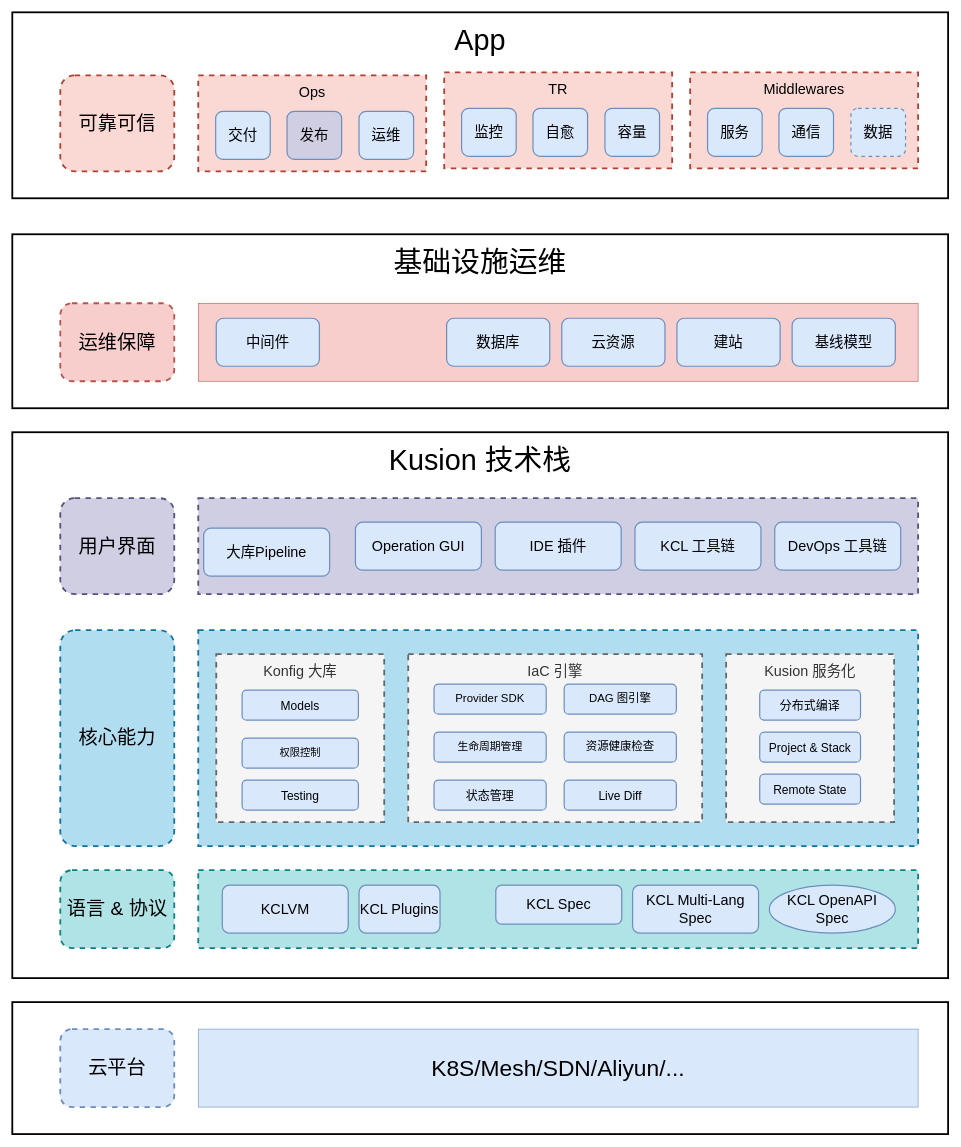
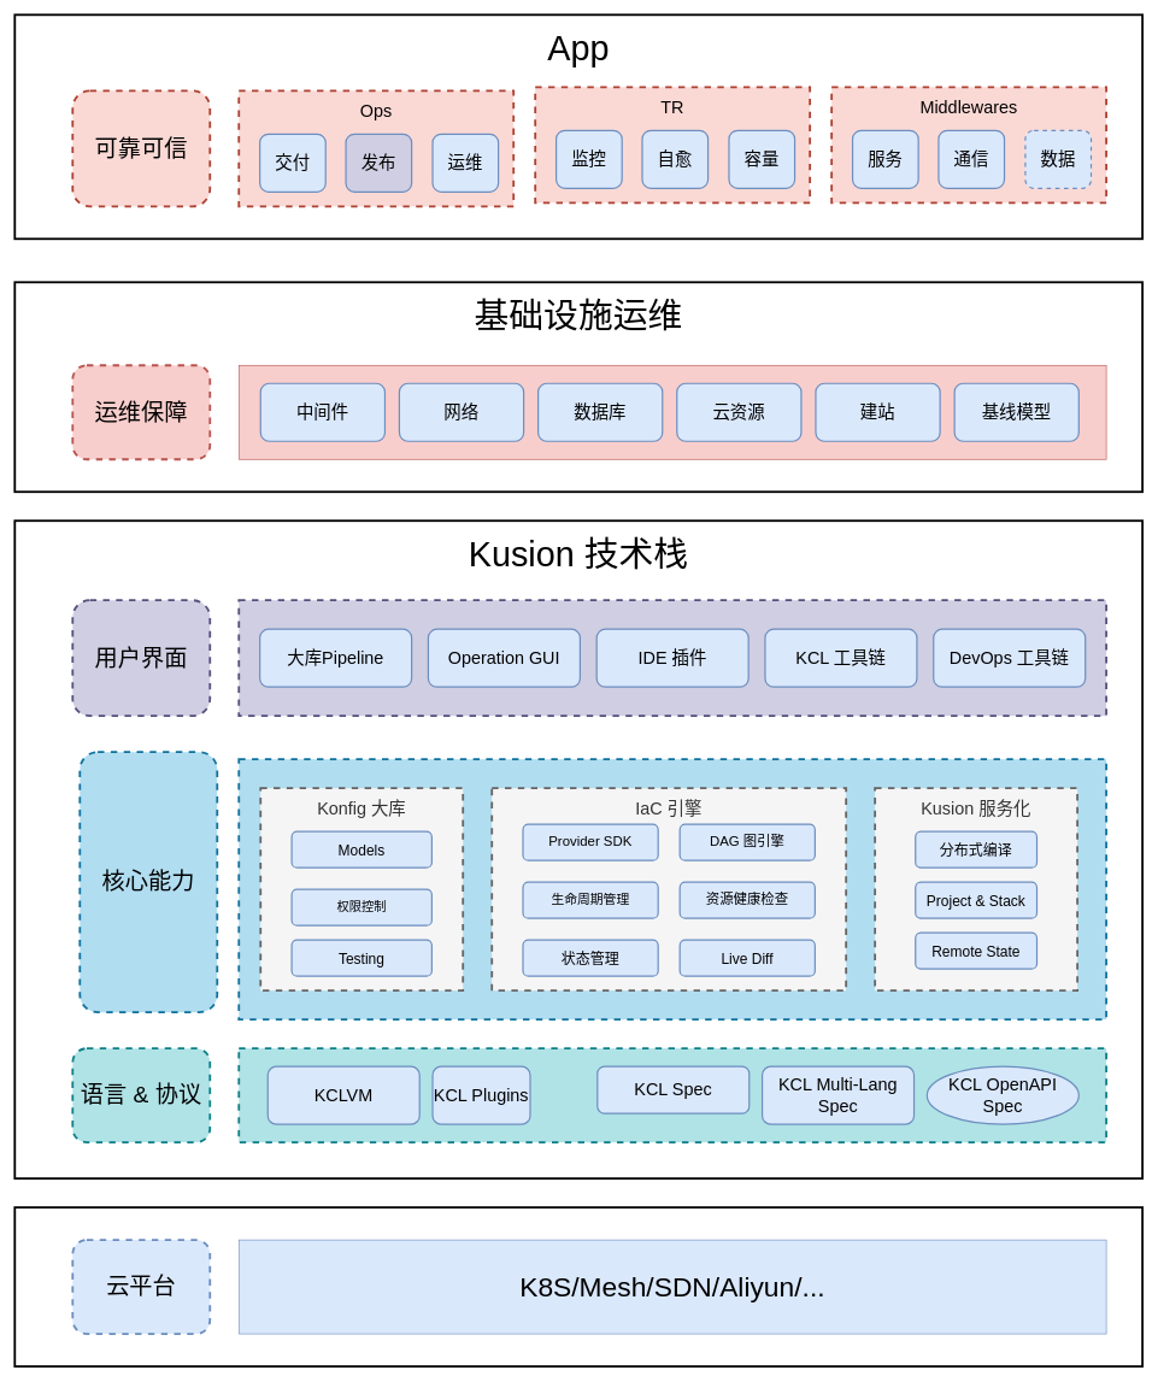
+ <mxCell id="64" value="网络" style="rounded=1;whiteSpace=wrap;html=1;strokeWidth=2;fillColor=#dae8fc;strokeColor=#6c8ebf;fontSize=24;" vertex="1" parent="1"><mxGeometry x="552" y="530" width="172" height="80" as="geometry" /></mxCell>
- <mxCell id="18" value="大库Pipeline" style="rounded=1;whiteSpace=wrap;html=1;strokeWidth=2;fillColor=#dae8fc;strokeColor=#6c8ebf;fontSize=24;" parent="1" vertex="1"><mxGeometry x="339" y="880" width="210" height="80" as="geometry" /></mxCell>
+ <mxCell id="18" value="大库Pipeline" style="rounded=1;whiteSpace=wrap;html=1;strokeWidth=2;fillColor=#dae8fc;strokeColor=#6c8ebf;fontSize=24;" parent="1" vertex="1"><mxGeometry x="359" y="870" width="210" height="80" as="geometry" /></mxCell>
- <mxCell id="25" value="&lt;font style=&quot;font-size: 32px&quot;&gt;核心能力&lt;/font&gt;" style="rounded=1;whiteSpace=wrap;html=1;dashed=1;strokeWidth=3;fillColor=#b1ddf0;verticalAlign=middle;arcSize=13;strokeColor=#10739e;" parent="1" vertex="1"><mxGeometry x="100" y="1050" width="190" height="360" as="geometry" /></mxCell>
+ <mxCell id="25" value="&lt;font style=&quot;font-size: 32px&quot;&gt;核心能力&lt;/font&gt;" style="rounded=1;whiteSpace=wrap;html=1;dashed=1;strokeWidth=3;fillColor=#b1ddf0;verticalAlign=middle;arcSize=13;strokeColor=#10739e;" parent="1" vertex="1"><mxGeometry x="110" y="1040" width="190" height="360" as="geometry" /></mxCell>
